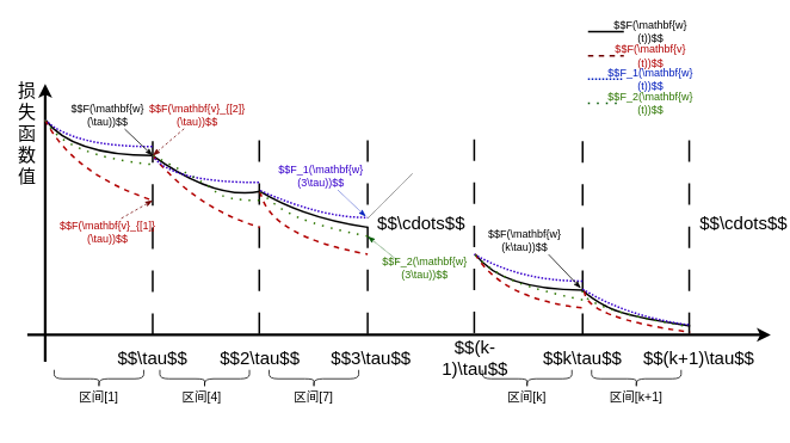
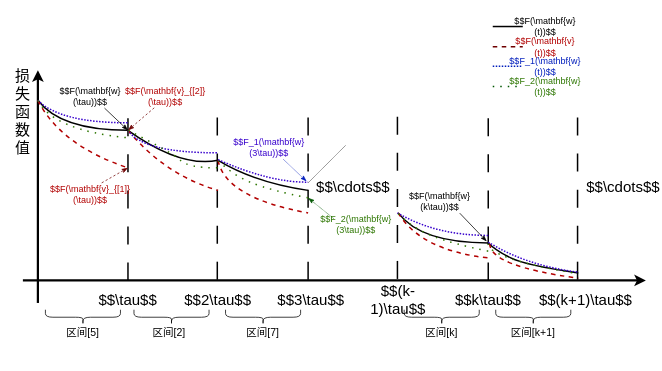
- <mxCell id="40" value="区间[1]" style="text;html=1;strokeColor=none;fillColor=none;align=center;verticalAlign=middle;whiteSpace=wrap;rounded=0;fontSize=14;" parent="1" vertex="1"><mxGeometry x="65" y="427" width="90" height="30" as="geometry" /></mxCell>
+ <mxCell id="40" value="区间[5]" style="text;html=1;strokeColor=none;fillColor=none;align=center;verticalAlign=middle;whiteSpace=wrap;rounded=0;fontSize=14;" parent="1" vertex="1"><mxGeometry x="65" y="427" width="90" height="30" as="geometry" /></mxCell>
- <mxCell id="41" value="区间[4]" style="text;html=1;strokeColor=none;fillColor=none;align=center;verticalAlign=middle;whiteSpace=wrap;rounded=0;fontSize=14;" parent="1" vertex="1"><mxGeometry x="180" y="427" width="90" height="30" as="geometry" /></mxCell>
+ <mxCell id="41" value="区间[2]" style="text;html=1;strokeColor=none;fillColor=none;align=center;verticalAlign=middle;whiteSpace=wrap;rounded=0;fontSize=14;" parent="1" vertex="1"><mxGeometry x="180" y="427" width="90" height="30" as="geometry" /></mxCell>
